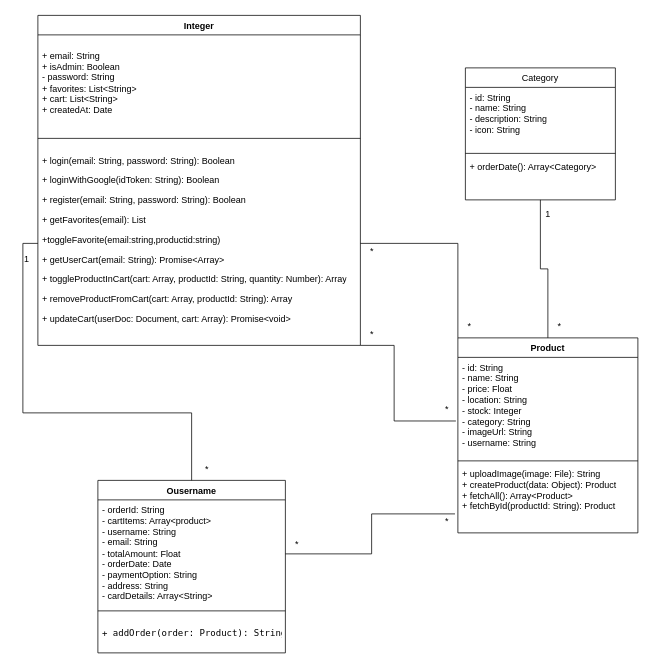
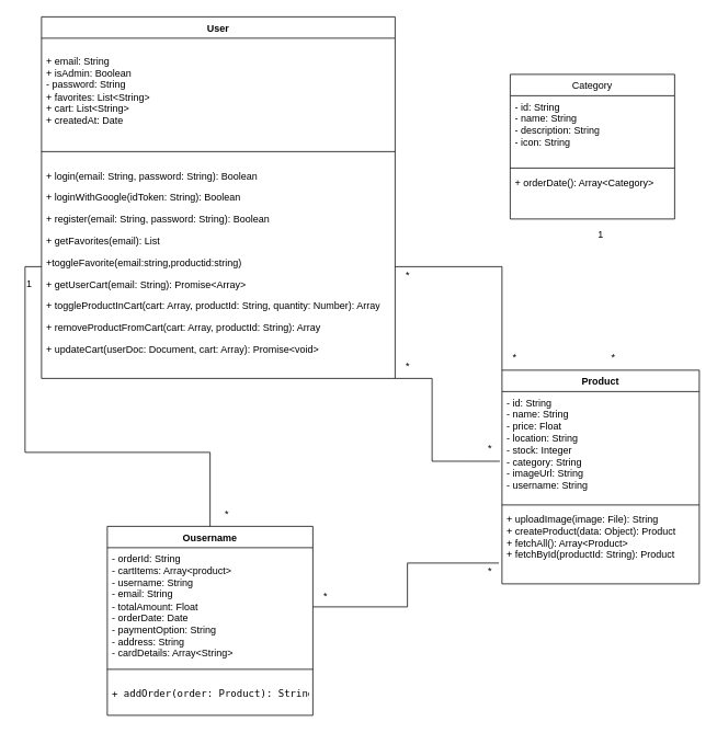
- <mxCell id="2" value="Integer" style="swimlane;fontStyle=1;align=center;verticalAlign=top;childLayout=stackLayout;horizontal=1;startSize=26;horizontalStack=0;resizeParent=1;resizeParentMax=0;resizeLast=0;collapsible=1;marginBottom=0;whiteSpace=wrap;html=1;" parent="1" vertex="1"><mxGeometry x="50" y="20" width="430" height="440" as="geometry" /></mxCell>
+ <mxCell id="2" value="User" style="swimlane;fontStyle=1;align=center;verticalAlign=top;childLayout=stackLayout;horizontal=1;startSize=26;horizontalStack=0;resizeParent=1;resizeParentMax=0;resizeLast=0;collapsible=1;marginBottom=0;whiteSpace=wrap;html=1;" parent="1" vertex="1"><mxGeometry x="50" y="20" width="430" height="440" as="geometry" /></mxCell>
- <mxCell id="6" style="edgeStyle=orthogonalEdgeStyle;rounded=0;orthogonalLoop=1;jettySize=auto;html=1;entryX=0.5;entryY=0;entryDx=0;entryDy=0;strokeColor=default;startArrow=none;startFill=0;endArrow=none;endFill=0;" parent="1" source="7" target="11" edge="1"><mxGeometry relative="1" as="geometry" /></mxCell>
